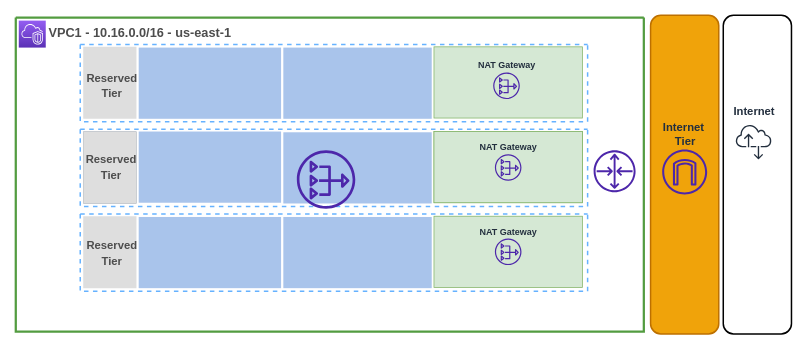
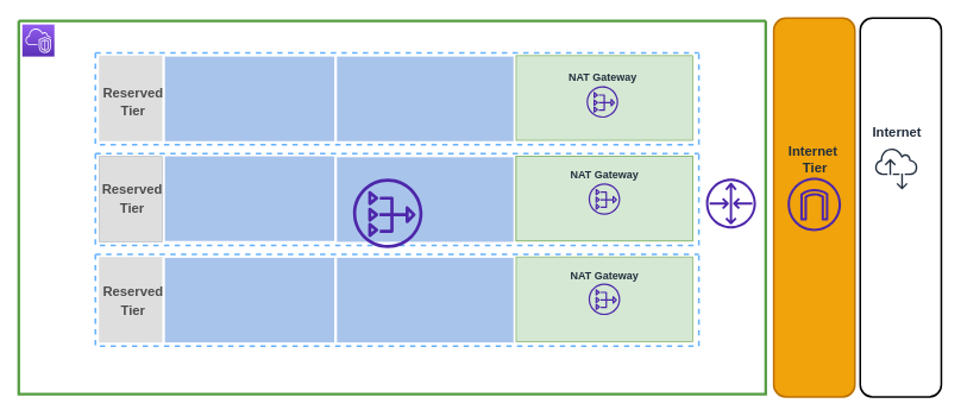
- <mxCell id="27" value="&lt;b style=&quot;font-size: 17px;&quot;&gt;VPC1 - 10.16.0.0/16 - us-east-1&lt;/b&gt;" style="text;html=1;align=left;verticalAlign=middle;resizable=0;points=[];autosize=1;strokeColor=none;fillColor=none;fontSize=15;fontFamily=Helvetica;fontColor=#4D4D4D;" vertex="1" parent="2"><mxGeometry x="42" y="11" width="254" height="22" as="geometry" /></mxCell>
